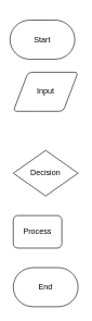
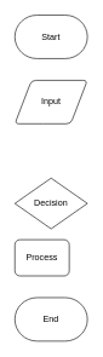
- <mxCell id="2" value="Start" style="strokeWidth=1;html=1;shape=mxgraph.flowchart.terminator;whiteSpace=wrap;" parent="1" vertex="1"><mxGeometry x="15" y="30" width="100" height="60" as="geometry" /></mxCell>
+ <mxCell id="2" value="Start" style="strokeWidth=1;html=1;shape=mxgraph.flowchart.terminator;whiteSpace=wrap;" parent="1" vertex="1"><mxGeometry x="20" y="20" width="100" height="60" as="geometry" /></mxCell>
- <mxCell id="4" value="Decision" style="strokeWidth=1;html=1;shape=mxgraph.flowchart.decision;whiteSpace=wrap;" parent="1" vertex="1"><mxGeometry x="20" y="230" width="100" height="70" as="geometry" /></mxCell>
+ <mxCell id="4" value="Decision" style="strokeWidth=1;html=1;shape=mxgraph.flowchart.decision;whiteSpace=wrap;" parent="1" vertex="1"><mxGeometry x="20" y="245" width="100" height="70" as="geometry" /></mxCell>
